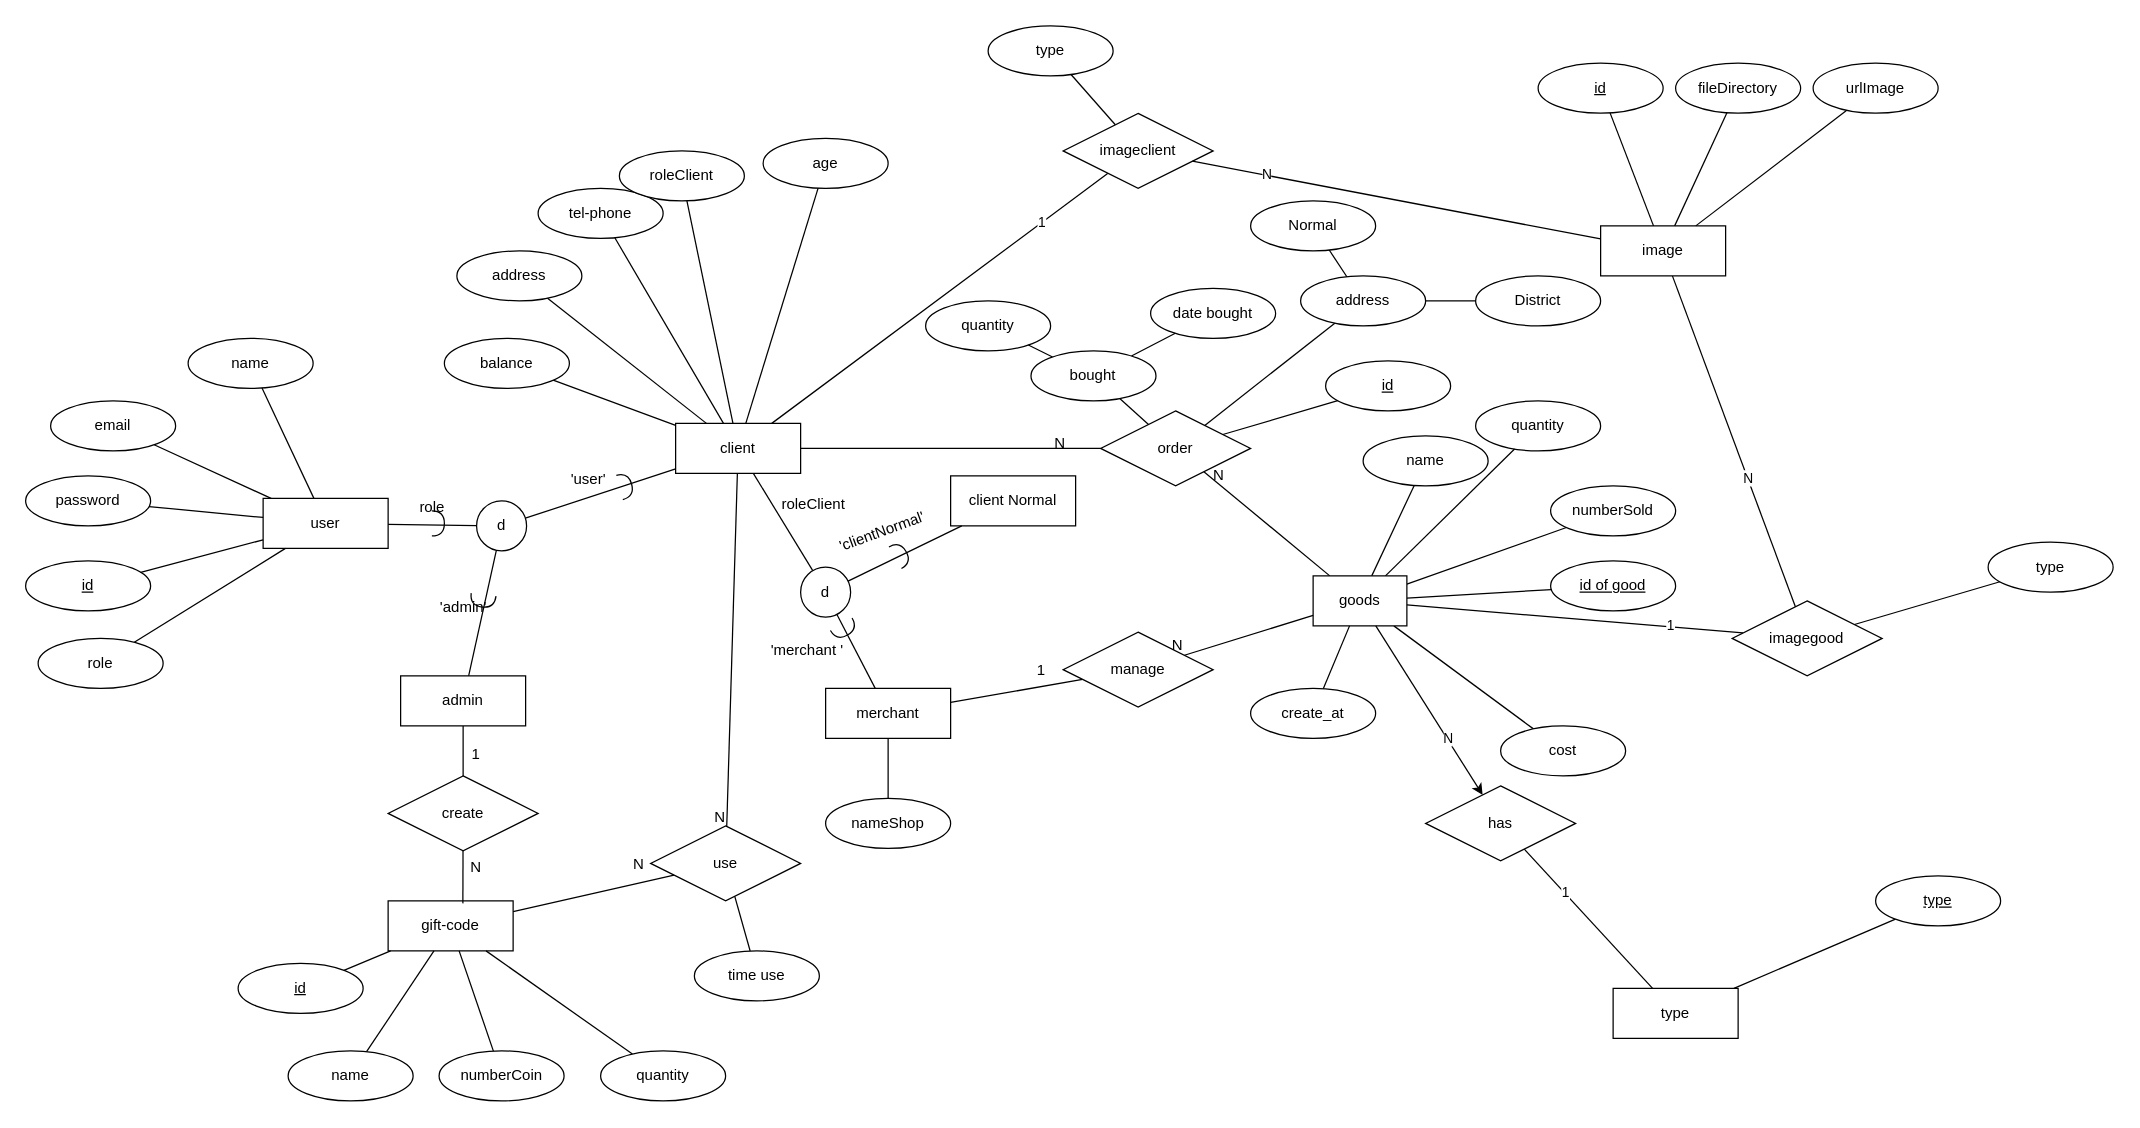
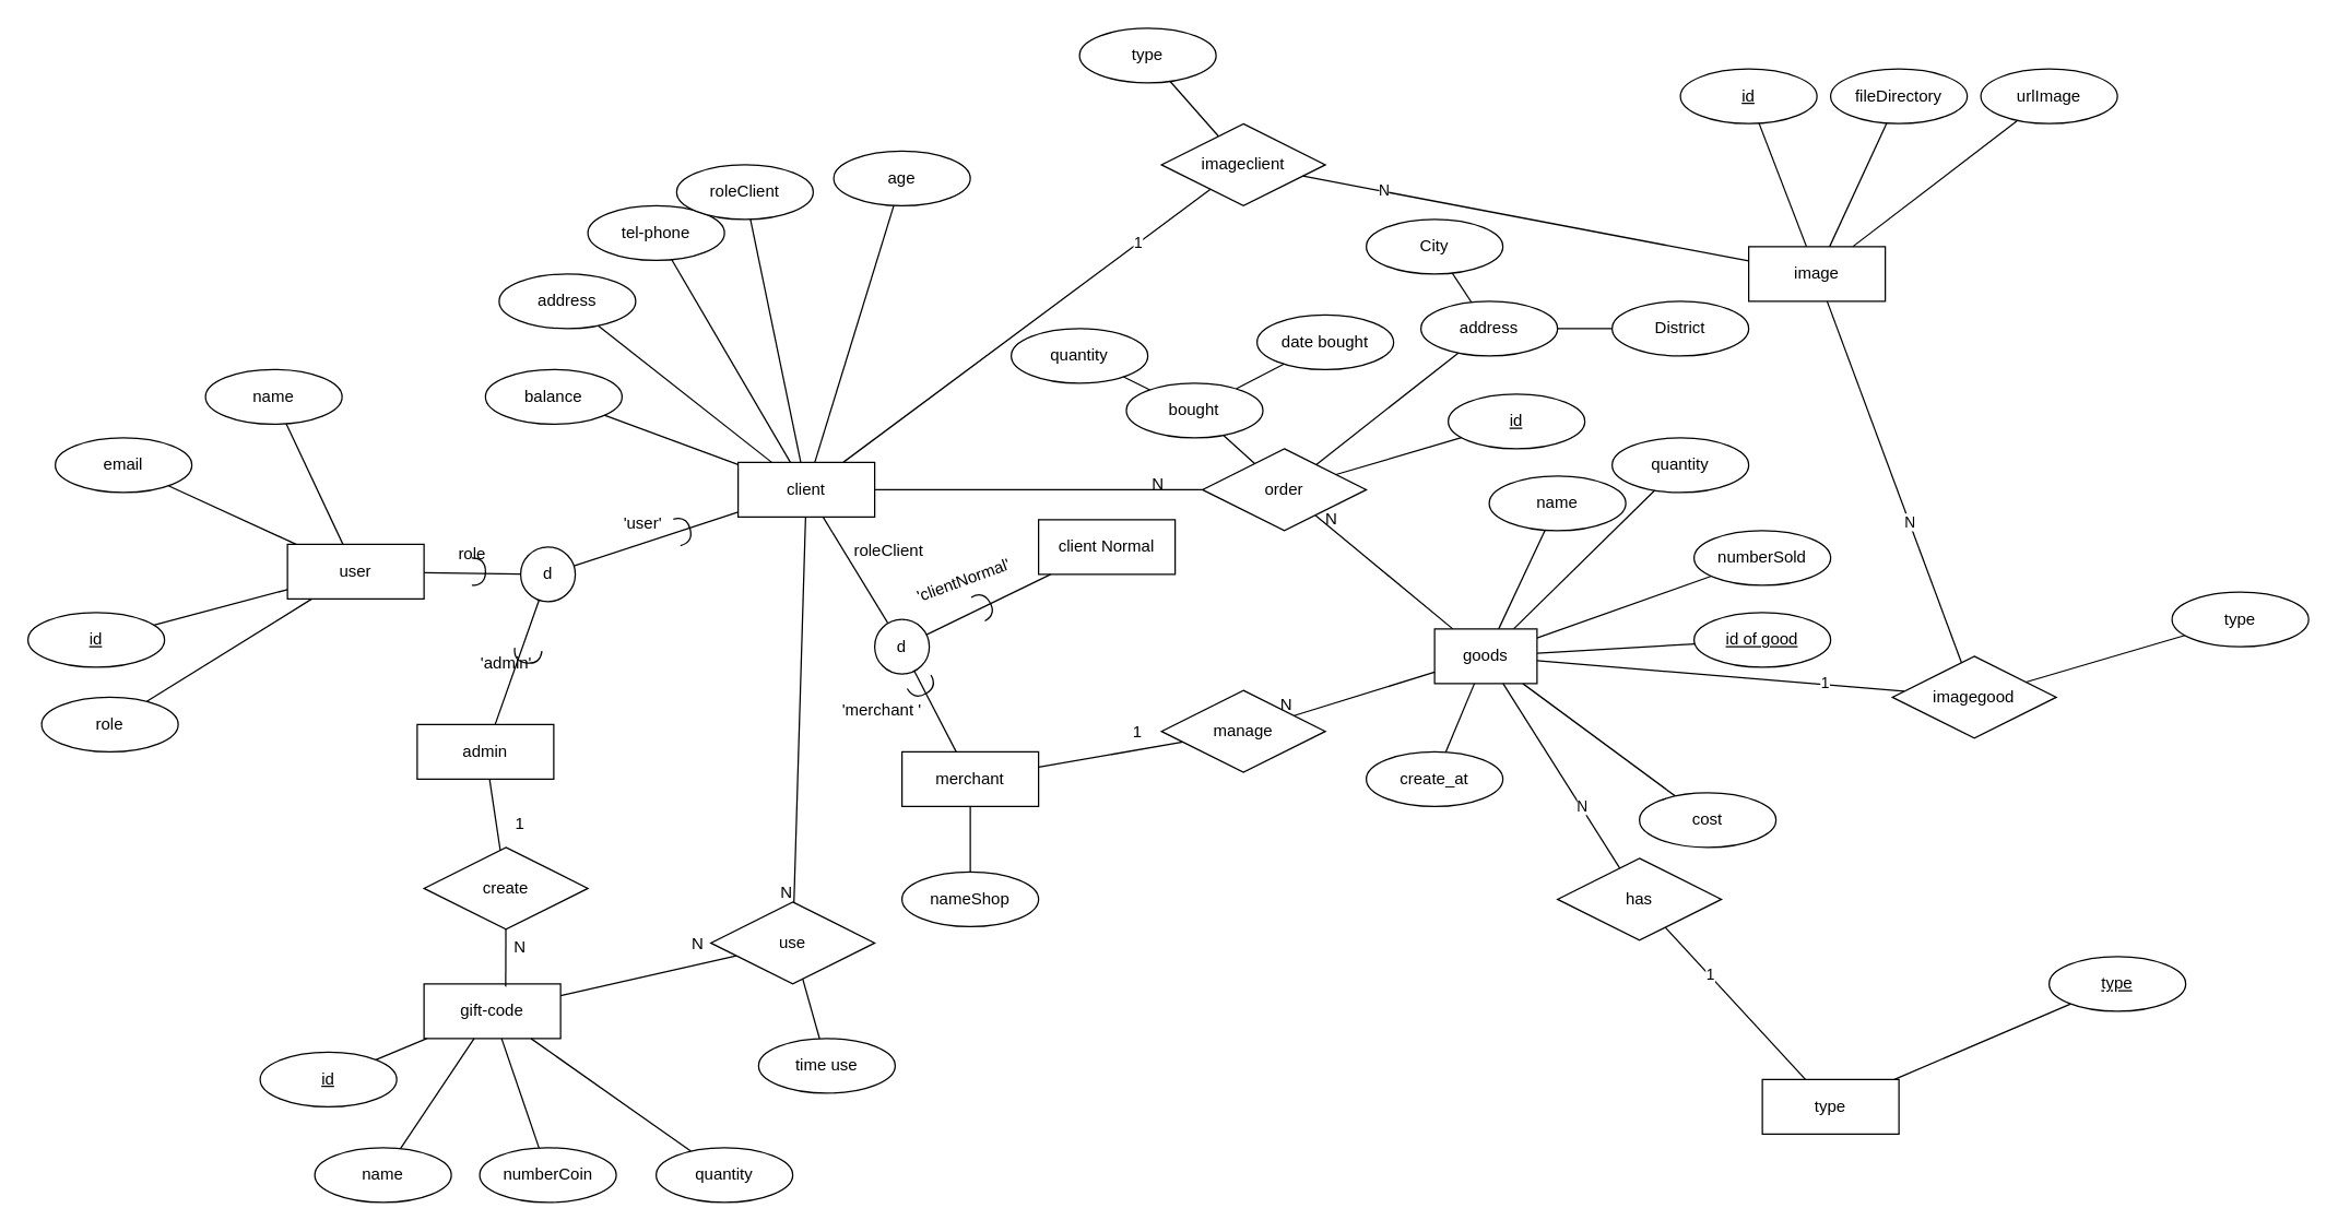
- <mxCell id="132" value="Normal" style="ellipse;whiteSpace=wrap;html=1;align=center;" vertex="1" parent="1"><mxGeometry x="1000" y="160" width="100" height="40" as="geometry" /></mxCell>
+ <mxCell id="132" value="City" style="ellipse;whiteSpace=wrap;html=1;align=center;" vertex="1" parent="1"><mxGeometry x="1000" y="160" width="100" height="40" as="geometry" /></mxCell>
- <mxCell id="54" value="password" style="ellipse;whiteSpace=wrap;html=1;align=center;" parent="1" vertex="1"><mxGeometry x="20" y="380" width="100" height="40" as="geometry" /></mxCell>
- <mxCell id="55" value="" style="endArrow=none;html=1;rounded=0;" parent="1" source="54" target="25" edge="1"><mxGeometry relative="1" as="geometry"><mxPoint x="270" y="540" as="sourcePoint" /><mxPoint x="430" y="540" as="targetPoint" /></mxGeometry></mxCell>
- <mxCell id="30" value="admin" style="whiteSpace=wrap;html=1;align=center;" parent="1" vertex="1"><mxGeometry x="320" y="540" width="100" height="40" as="geometry" /></mxCell>
+ <mxCell id="30" value="admin" style="whiteSpace=wrap;html=1;align=center;" parent="1" vertex="1"><mxGeometry x="305" y="530" width="100" height="40" as="geometry" /></mxCell>
- <mxCell id="95" value="" style="endArrow=classic;html=1;rounded=0;" parent="1" source="78" target="102" edge="1"><mxGeometry relative="1" as="geometry"><mxPoint x="780" y="540" as="sourcePoint" /><mxPoint x="1228.987" y="708.491" as="targetPoint" /></mxGeometry></mxCell>
+ <mxCell id="95" value="" style="endArrow=none;html=1;rounded=0;" parent="1" source="78" target="102" edge="1"><mxGeometry relative="1" as="geometry"><mxPoint x="780" y="540" as="sourcePoint" /><mxPoint x="1228.987" y="708.491" as="targetPoint" /></mxGeometry></mxCell>
